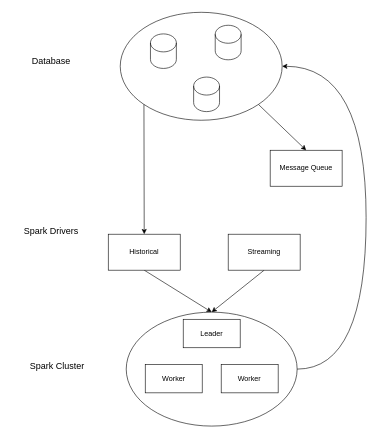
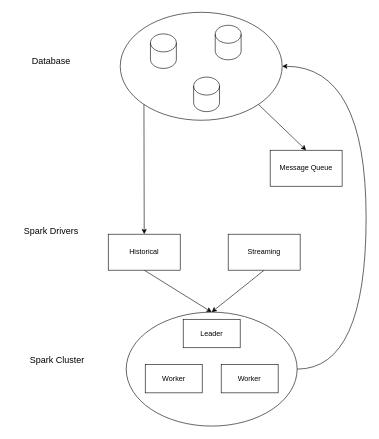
- <mxCell id="22" value="&lt;span style=&quot;font-size: 15px&quot;&gt;Spark Cluster&lt;/span&gt;" style="text;html=1;strokeColor=none;fillColor=none;align=center;verticalAlign=middle;whiteSpace=wrap;rounded=0;" vertex="1" parent="1"><mxGeometry x="30" y="600" width="130" height="20" as="geometry" /></mxCell>
+ <mxCell id="22" value="&lt;span style=&quot;font-size: 15px&quot;&gt;Spark Cluster&lt;/span&gt;" style="text;html=1;strokeColor=none;fillColor=none;align=center;verticalAlign=middle;whiteSpace=wrap;rounded=0;" vertex="1" parent="1"><mxGeometry x="30" y="590" width="130" height="20" as="geometry" /></mxCell>
